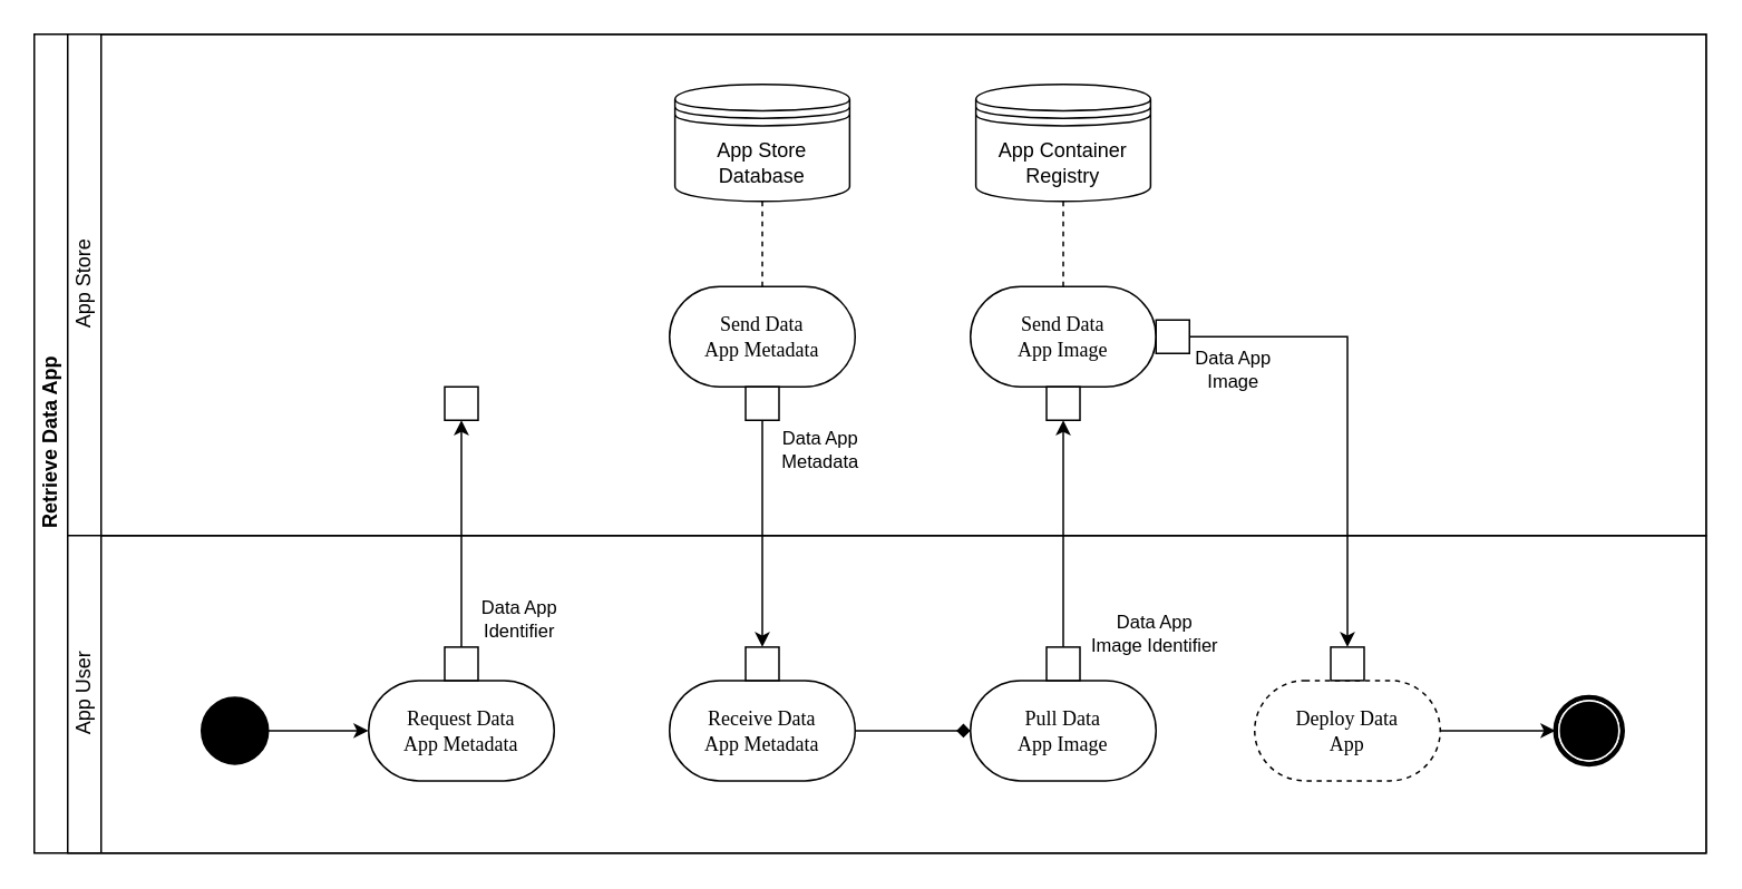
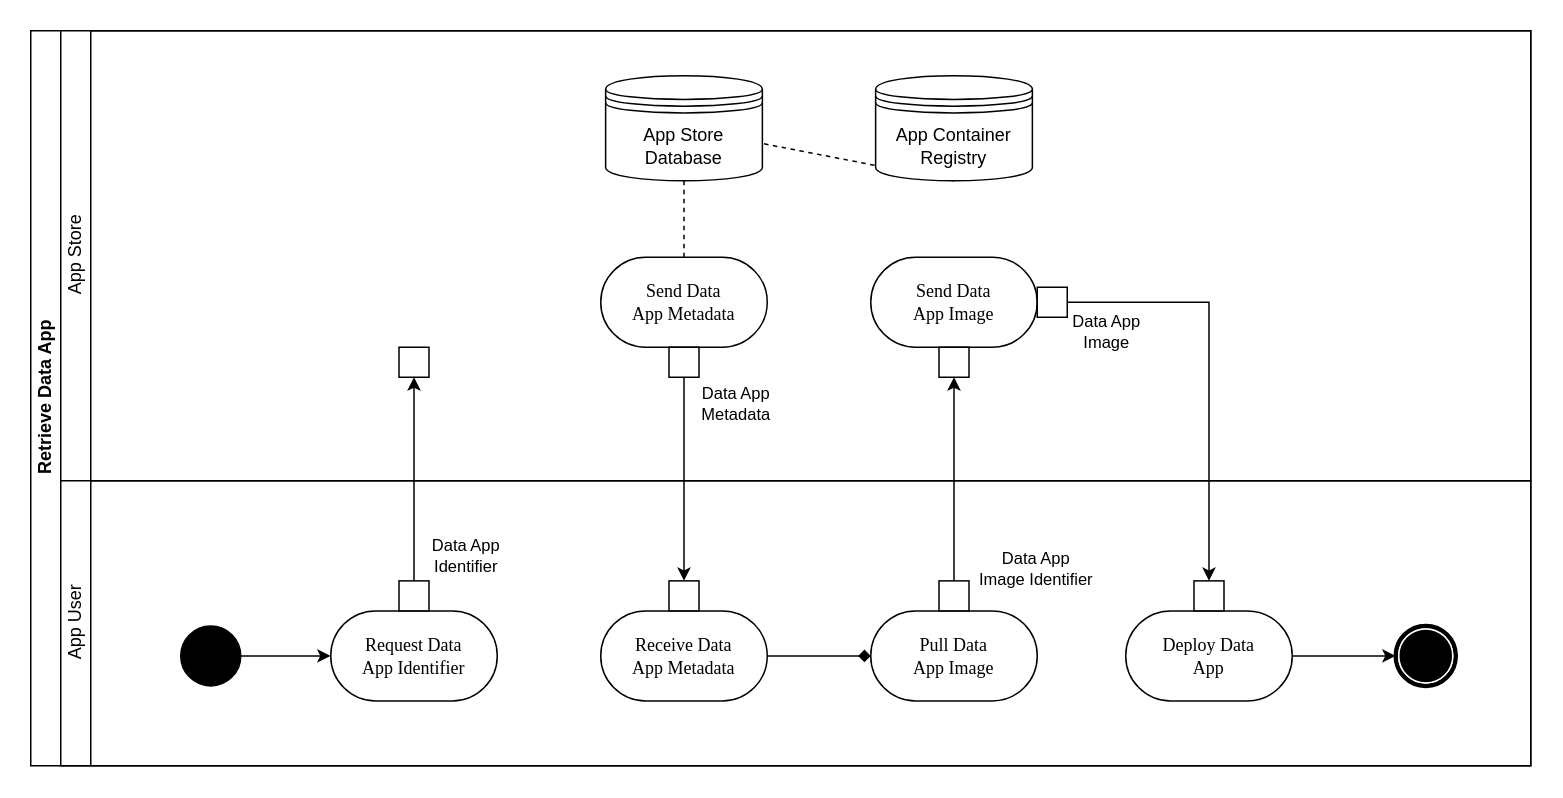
- <mxCell id="9" style="rounded=0;orthogonalLoop=1;jettySize=auto;html=1;entryX=0.5;entryY=0;entryDx=0;entryDy=0;dashed=1;endArrow=none;endFill=0;exitX=0.5;exitY=1;exitDx=0;exitDy=0;" edge="1" parent="5" source="10" target="6"><mxGeometry relative="1" as="geometry"><mxPoint x="630" y="110" as="sourcePoint" /><mxPoint x="425.5" y="161" as="targetPoint" /></mxGeometry></mxCell>
+ <mxCell id="9" style="rounded=0;orthogonalLoop=1;jettySize=auto;html=1;dashed=1;endArrow=none;endFill=0;exitX=0.5;exitY=1;exitDx=0;exitDy=0;" edge="1" parent="5" source="10" target="11"><mxGeometry relative="1" as="geometry"><mxPoint x="630" y="110" as="sourcePoint" /><mxPoint x="425.5" y="161" as="targetPoint" /></mxGeometry></mxCell>
- <mxCell id="20" value="&lt;div&gt;Request Data&lt;/div&gt;&lt;div&gt;App Metadata&lt;br&gt;&lt;/div&gt;" style="rounded=1;whiteSpace=wrap;html=1;shadow=0;comic=0;labelBackgroundColor=none;strokeWidth=1;fontFamily=Verdana;fontSize=12;align=center;arcSize=50;" vertex="1" parent="12"><mxGeometry x="180" y="86.75" width="111" height="60" as="geometry" /></mxCell>
+ <mxCell id="20" value="&lt;div&gt;Request Data&lt;/div&gt;&lt;div&gt;App Identifier&lt;br&gt;&lt;/div&gt;" style="rounded=1;whiteSpace=wrap;html=1;shadow=0;comic=0;labelBackgroundColor=none;strokeWidth=1;fontFamily=Verdana;fontSize=12;align=center;arcSize=50;" vertex="1" parent="12"><mxGeometry x="180" y="86.75" width="111" height="60" as="geometry" /></mxCell>
- <mxCell id="28" value="&lt;div&gt;Deploy Data&lt;/div&gt;&lt;div&gt;App&lt;br&gt;&lt;/div&gt;" style="rounded=1;whiteSpace=wrap;html=1;shadow=0;comic=0;labelBackgroundColor=none;strokeWidth=1;fontFamily=Verdana;fontSize=12;align=center;arcSize=50;dashed=1;" vertex="1" parent="12"><mxGeometry x="710" y="86.75" width="111" height="60" as="geometry" /></mxCell>
+ <mxCell id="28" value="&lt;div&gt;Deploy Data&lt;/div&gt;&lt;div&gt;App&lt;br&gt;&lt;/div&gt;" style="rounded=1;whiteSpace=wrap;html=1;shadow=0;comic=0;labelBackgroundColor=none;strokeWidth=1;fontFamily=Verdana;fontSize=12;align=center;arcSize=50;" vertex="1" parent="12"><mxGeometry x="710" y="86.75" width="111" height="60" as="geometry" /></mxCell>
